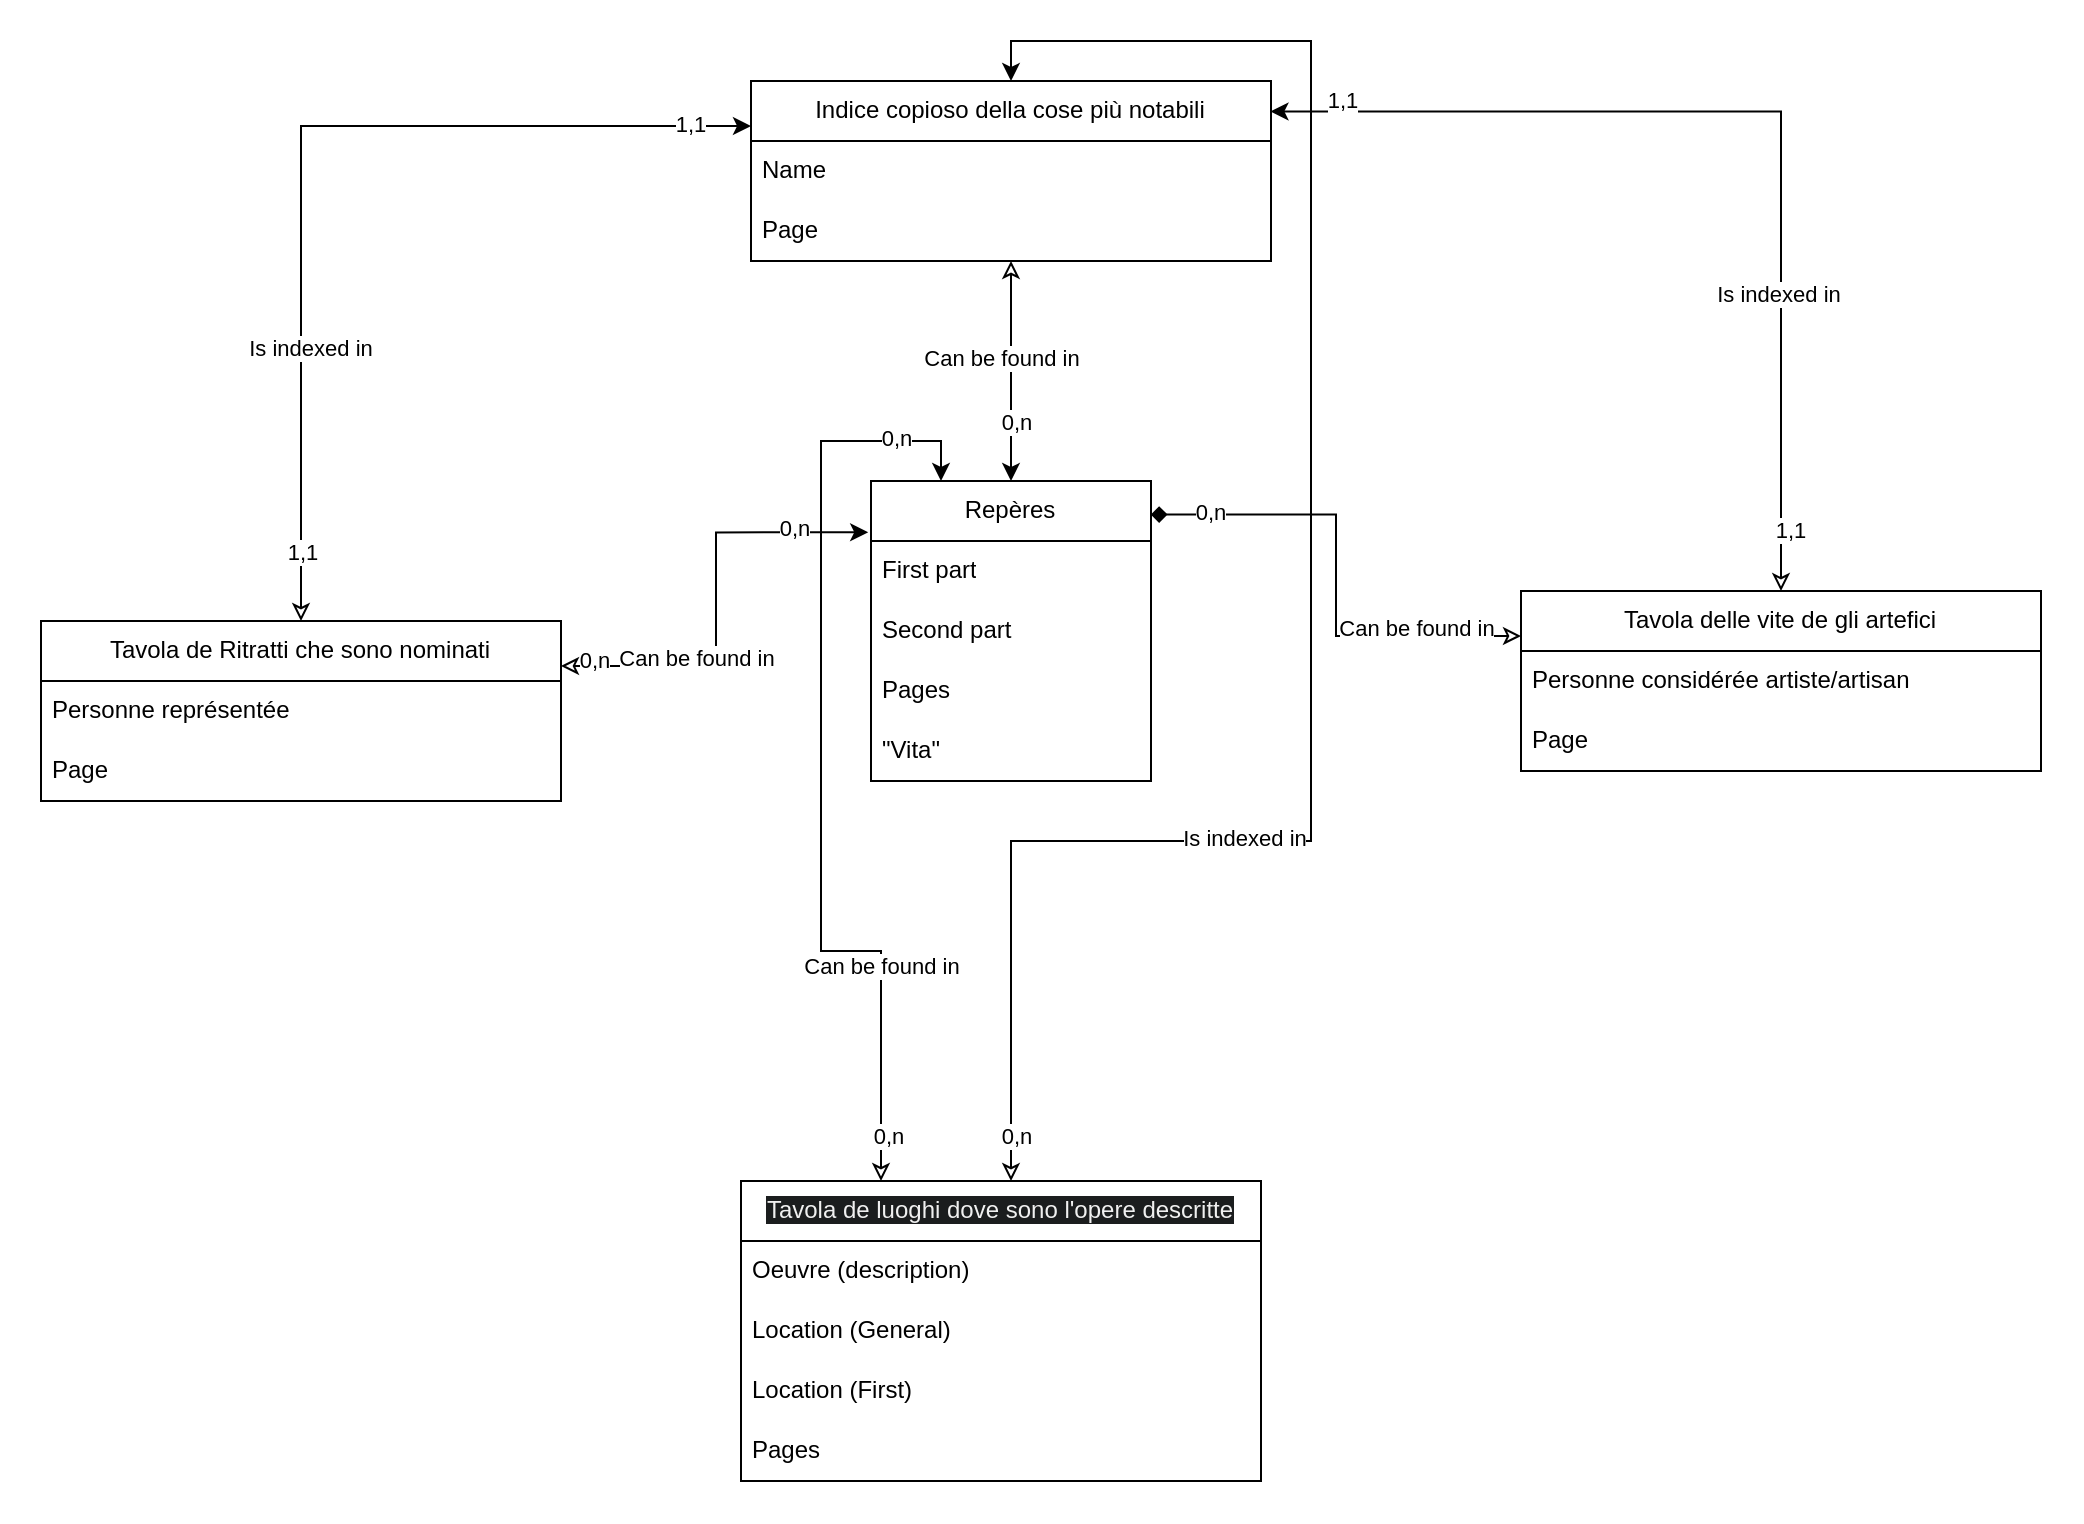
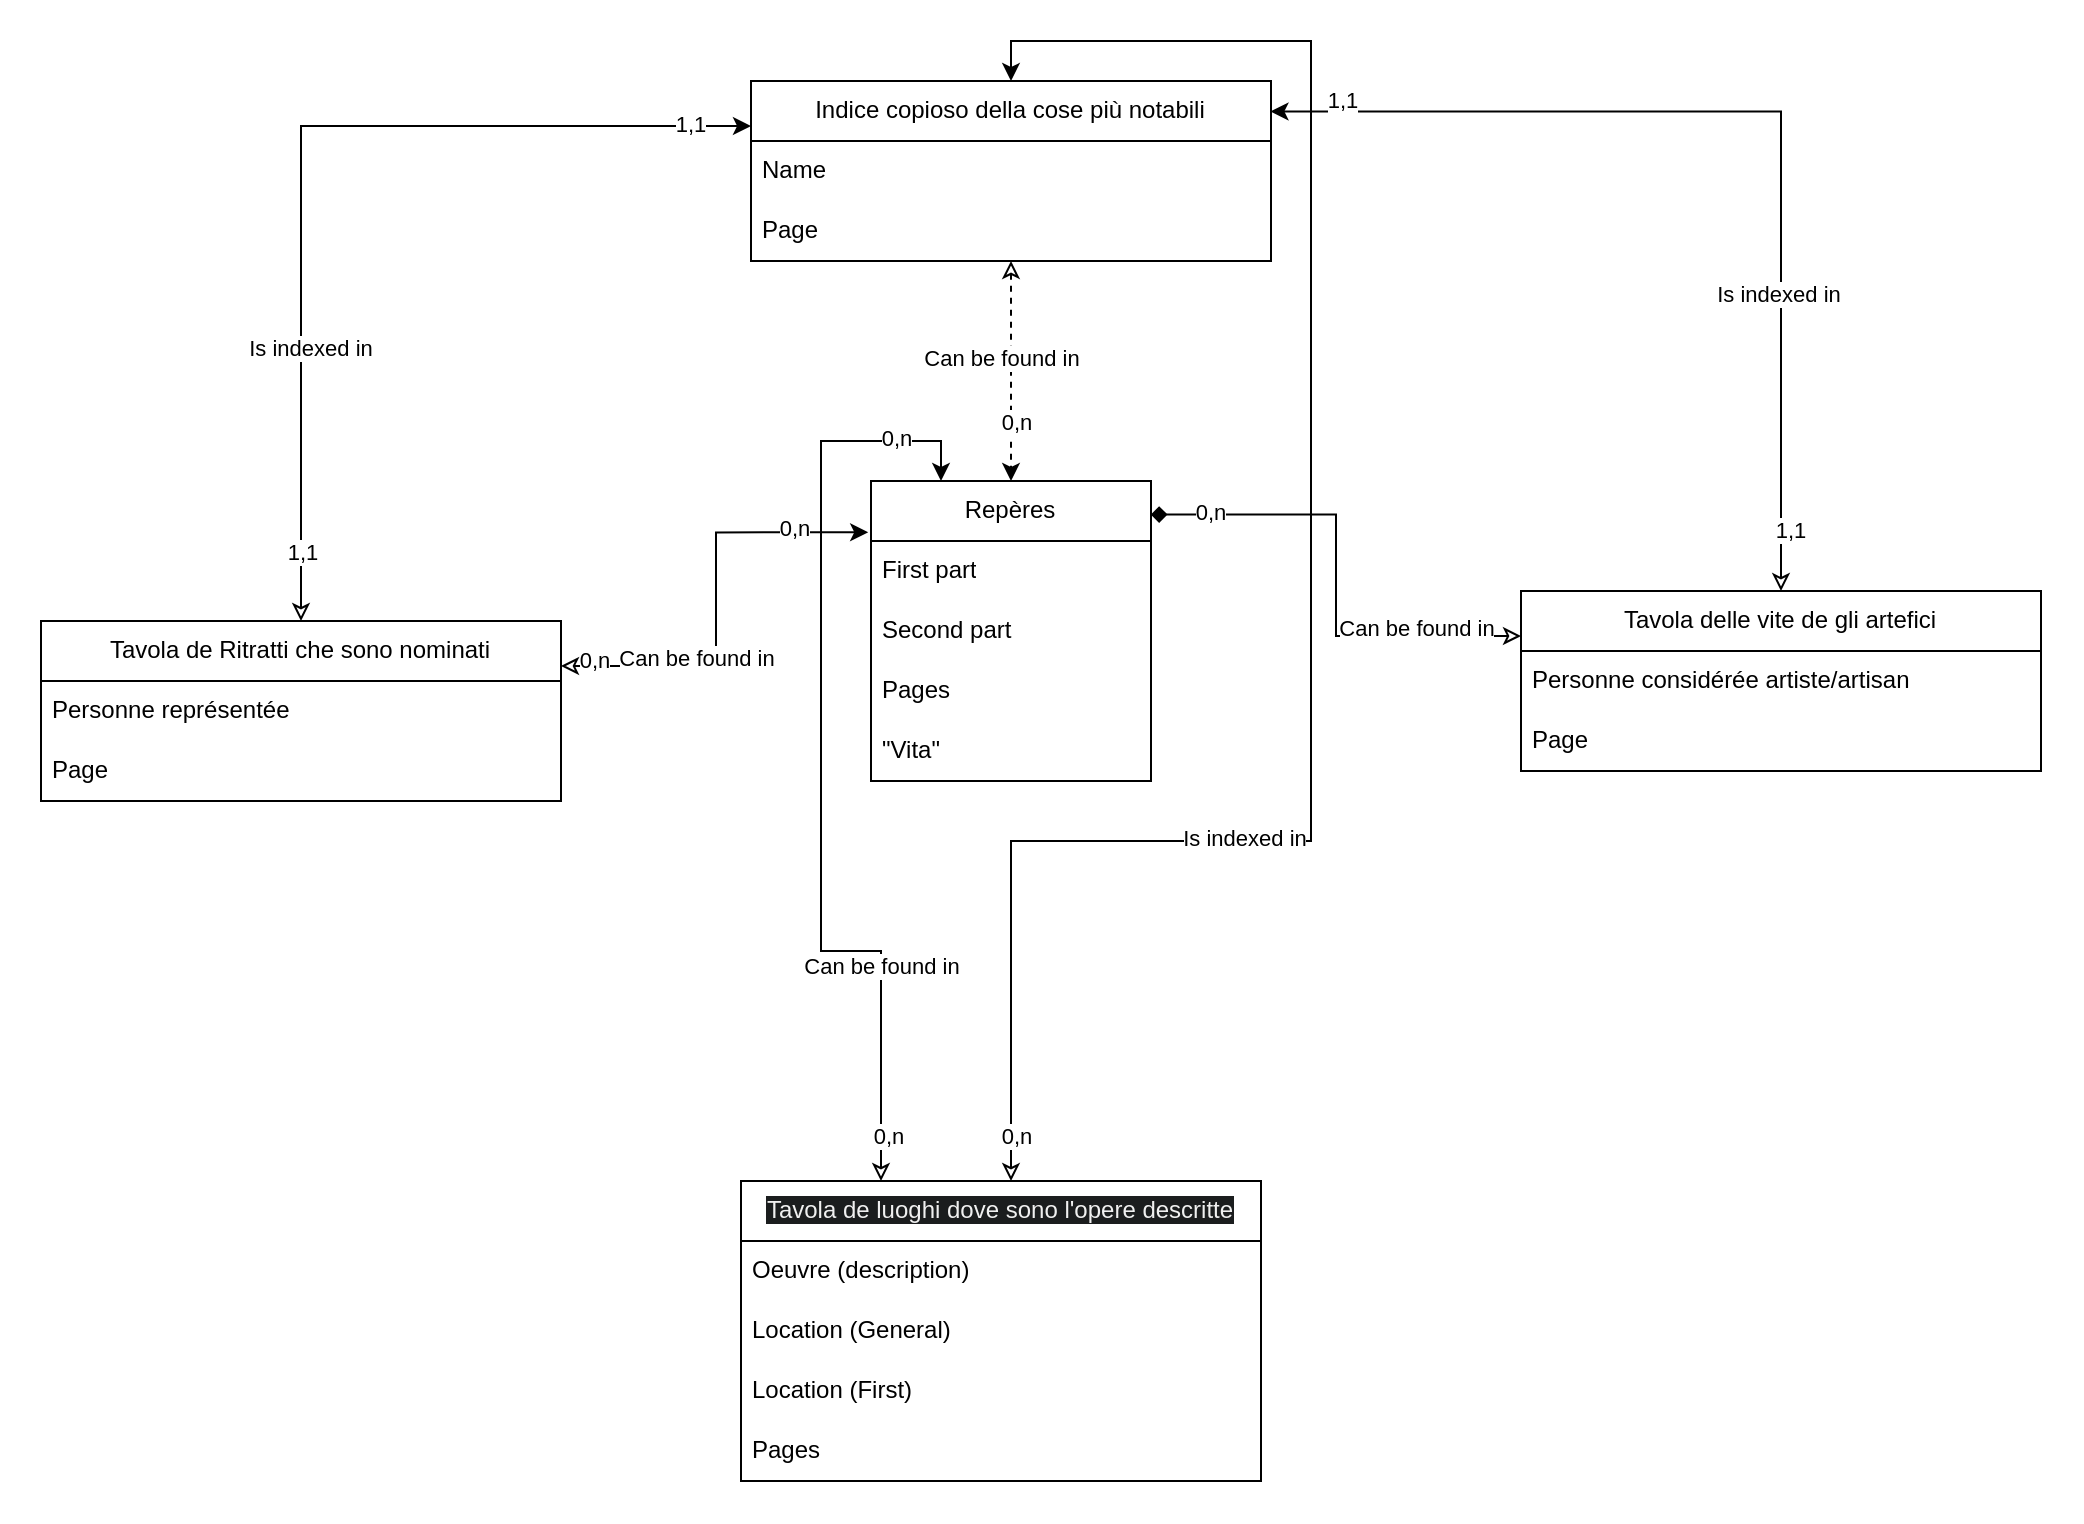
- <mxCell id="29" style="edgeStyle=orthogonalEdgeStyle;rounded=0;orthogonalLoop=1;jettySize=auto;html=1;startArrow=classic;startFill=0;" parent="1" source="32" target="2" edge="1"><mxGeometry relative="1" as="geometry" /></mxCell>
+ <mxCell id="29" style="edgeStyle=orthogonalEdgeStyle;rounded=0;orthogonalLoop=1;jettySize=auto;html=1;startArrow=classic;startFill=0;dashed=1;" parent="1" source="32" target="2" edge="1"><mxGeometry relative="1" as="geometry" /></mxCell>
